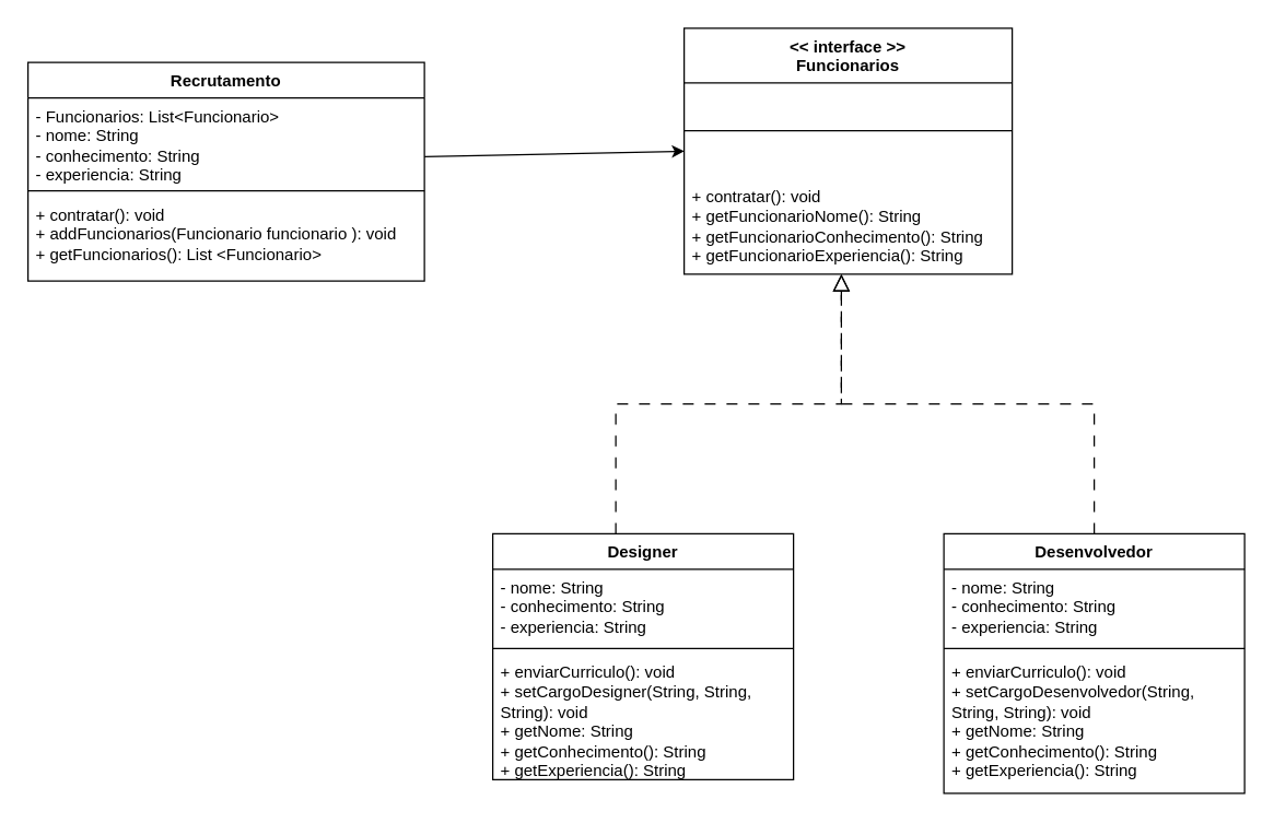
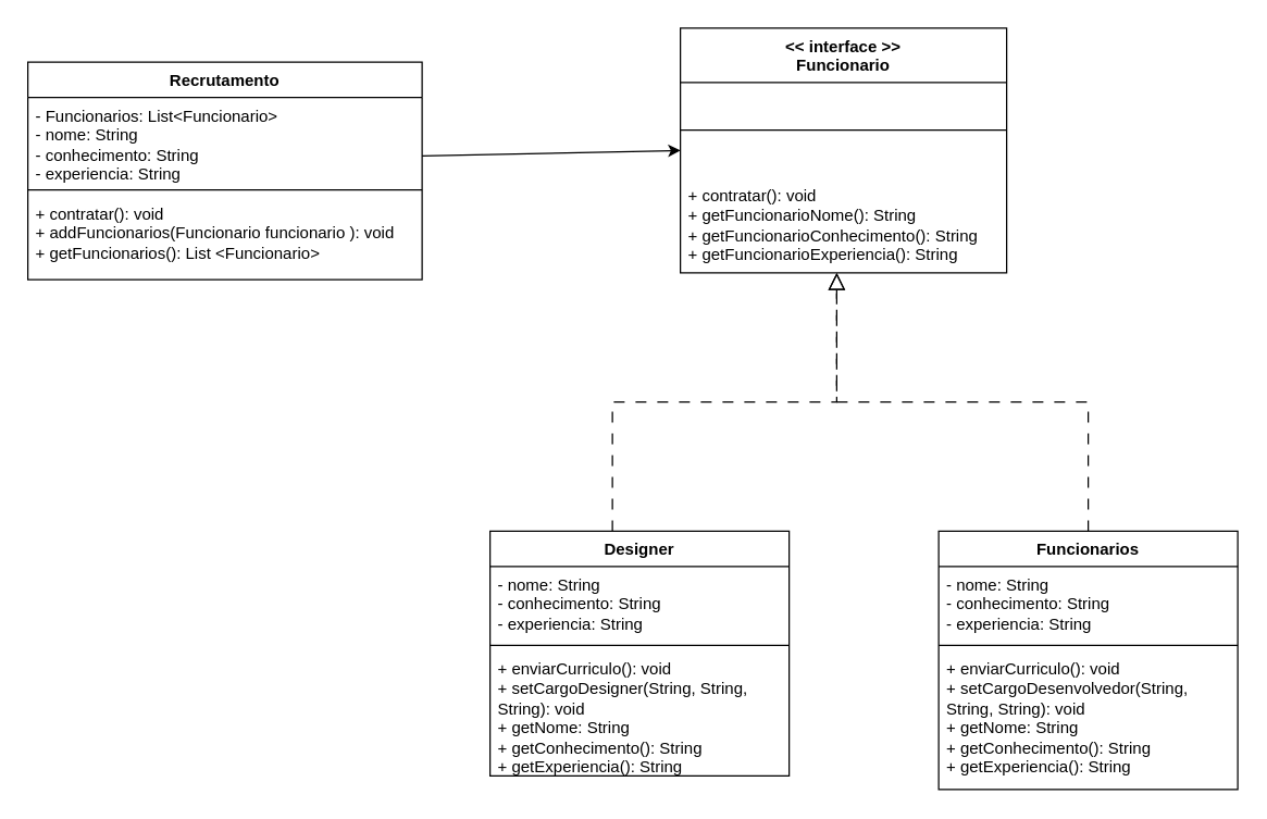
- <mxCell id="4" value="&amp;lt;&amp;lt; interface &amp;gt;&amp;gt;&lt;br&gt;Funcionarios" style="swimlane;fontStyle=1;align=center;verticalAlign=top;childLayout=stackLayout;horizontal=1;startSize=40;horizontalStack=0;resizeParent=1;resizeParentMax=0;resizeLast=0;collapsible=1;marginBottom=0;whiteSpace=wrap;html=1;" parent="1" vertex="1"><mxGeometry x="500" y="20" width="240" height="180" as="geometry" /></mxCell>
+ <mxCell id="4" value="&amp;lt;&amp;lt; interface &amp;gt;&amp;gt;&lt;br&gt;Funcionario" style="swimlane;fontStyle=1;align=center;verticalAlign=top;childLayout=stackLayout;horizontal=1;startSize=40;horizontalStack=0;resizeParent=1;resizeParentMax=0;resizeLast=0;collapsible=1;marginBottom=0;whiteSpace=wrap;html=1;" parent="1" vertex="1"><mxGeometry x="500" y="20" width="240" height="180" as="geometry" /></mxCell>
- <mxCell id="16" value="Desenvolvedor" style="swimlane;fontStyle=1;align=center;verticalAlign=top;childLayout=stackLayout;horizontal=1;startSize=26;horizontalStack=0;resizeParent=1;resizeParentMax=0;resizeLast=0;collapsible=1;marginBottom=0;whiteSpace=wrap;html=1;" parent="1" vertex="1"><mxGeometry x="690" y="390" width="220" height="190" as="geometry" /></mxCell>
+ <mxCell id="16" value="Funcionarios" style="swimlane;fontStyle=1;align=center;verticalAlign=top;childLayout=stackLayout;horizontal=1;startSize=26;horizontalStack=0;resizeParent=1;resizeParentMax=0;resizeLast=0;collapsible=1;marginBottom=0;whiteSpace=wrap;html=1;" parent="1" vertex="1"><mxGeometry x="690" y="390" width="220" height="190" as="geometry" /></mxCell>
